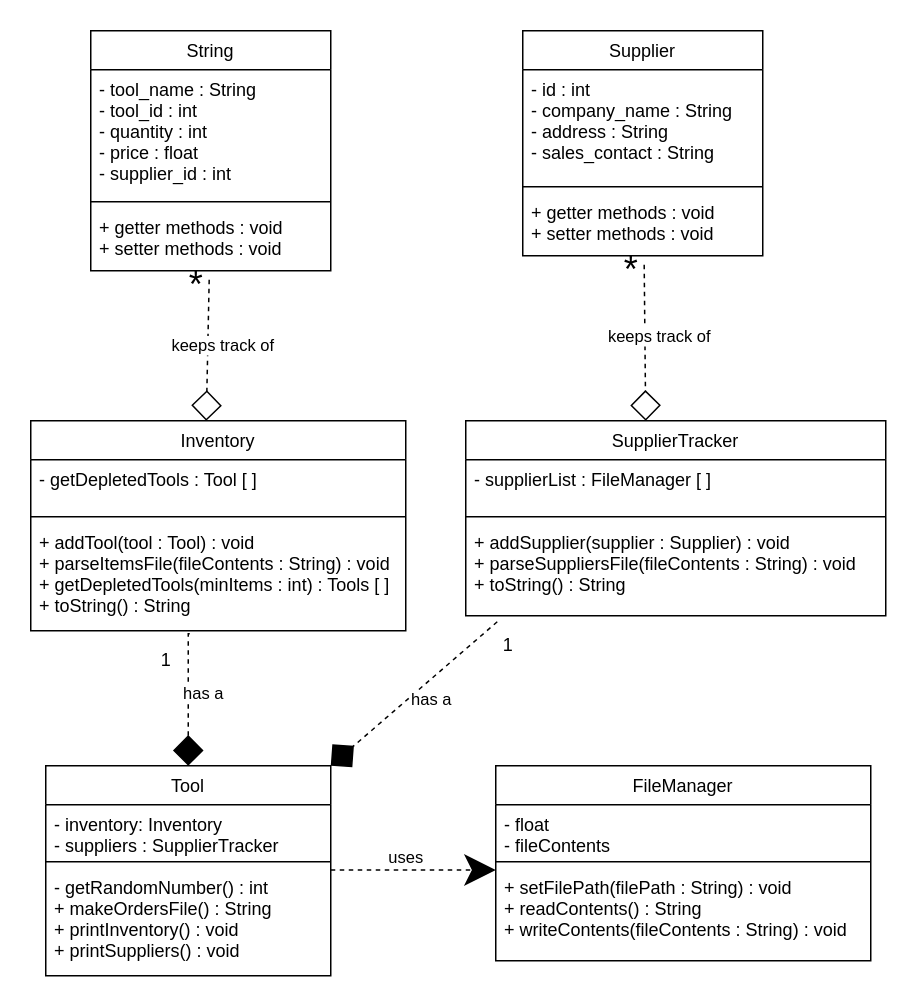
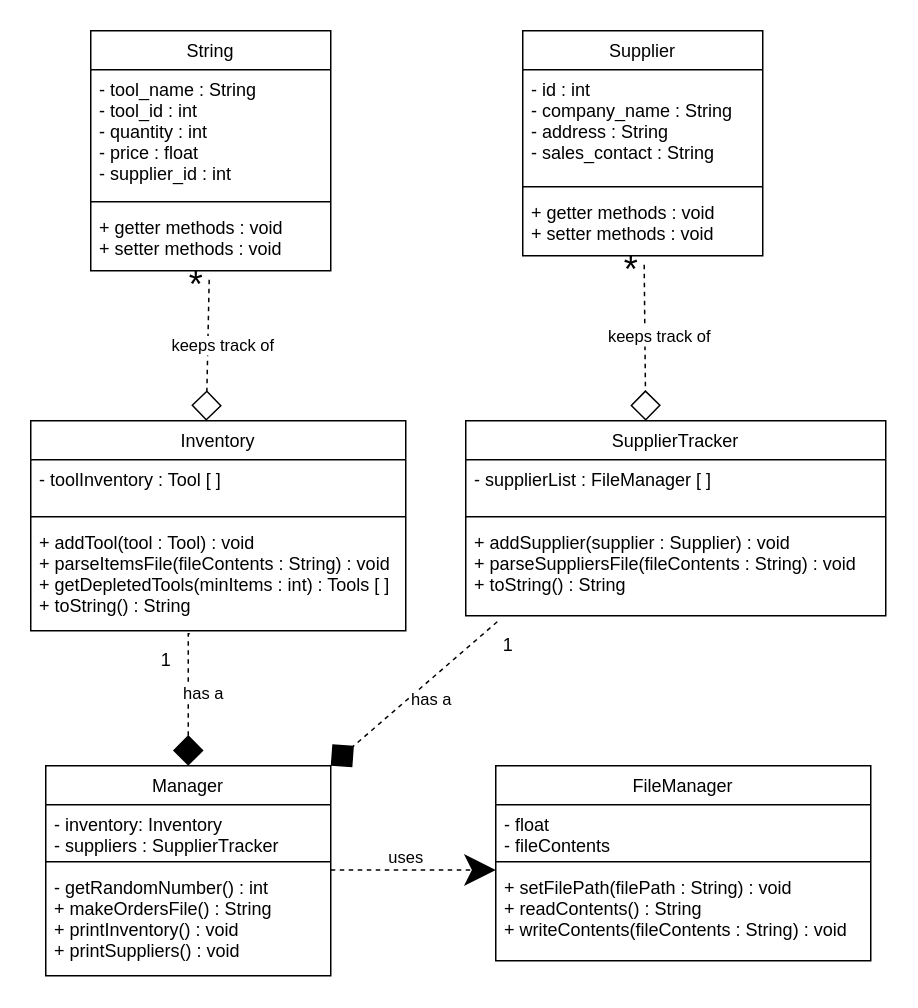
- <mxCell id="7" value="- getDepletedTools : Tool [ ]" style="text;align=left;verticalAlign=top;spacingLeft=4;spacingRight=4;overflow=hidden;rotatable=0;points=[[0,0.5],[1,0.5]];portConstraint=eastwest;" parent="6" vertex="1"><mxGeometry y="26" width="250" height="34" as="geometry" /></mxCell>
+ <mxCell id="7" value="- toolInventory : Tool [ ]" style="text;align=left;verticalAlign=top;spacingLeft=4;spacingRight=4;overflow=hidden;rotatable=0;points=[[0,0.5],[1,0.5]];portConstraint=eastwest;" parent="6" vertex="1"><mxGeometry y="26" width="250" height="34" as="geometry" /></mxCell>
- <mxCell id="18" value="Tool" style="swimlane;fontStyle=0;align=center;verticalAlign=top;childLayout=stackLayout;horizontal=1;startSize=26;horizontalStack=0;resizeParent=1;resizeLast=0;collapsible=1;marginBottom=0;rounded=0;shadow=0;strokeWidth=1;" vertex="1" parent="1"><mxGeometry x="30" y="510" width="190" height="140" as="geometry"><mxRectangle x="130" y="380" width="160" height="26" as="alternateBounds" /></mxGeometry></mxCell>
+ <mxCell id="18" value="Manager" style="swimlane;fontStyle=0;align=center;verticalAlign=top;childLayout=stackLayout;horizontal=1;startSize=26;horizontalStack=0;resizeParent=1;resizeLast=0;collapsible=1;marginBottom=0;rounded=0;shadow=0;strokeWidth=1;" vertex="1" parent="1"><mxGeometry x="30" y="510" width="190" height="140" as="geometry"><mxRectangle x="130" y="380" width="160" height="26" as="alternateBounds" /></mxGeometry></mxCell>
